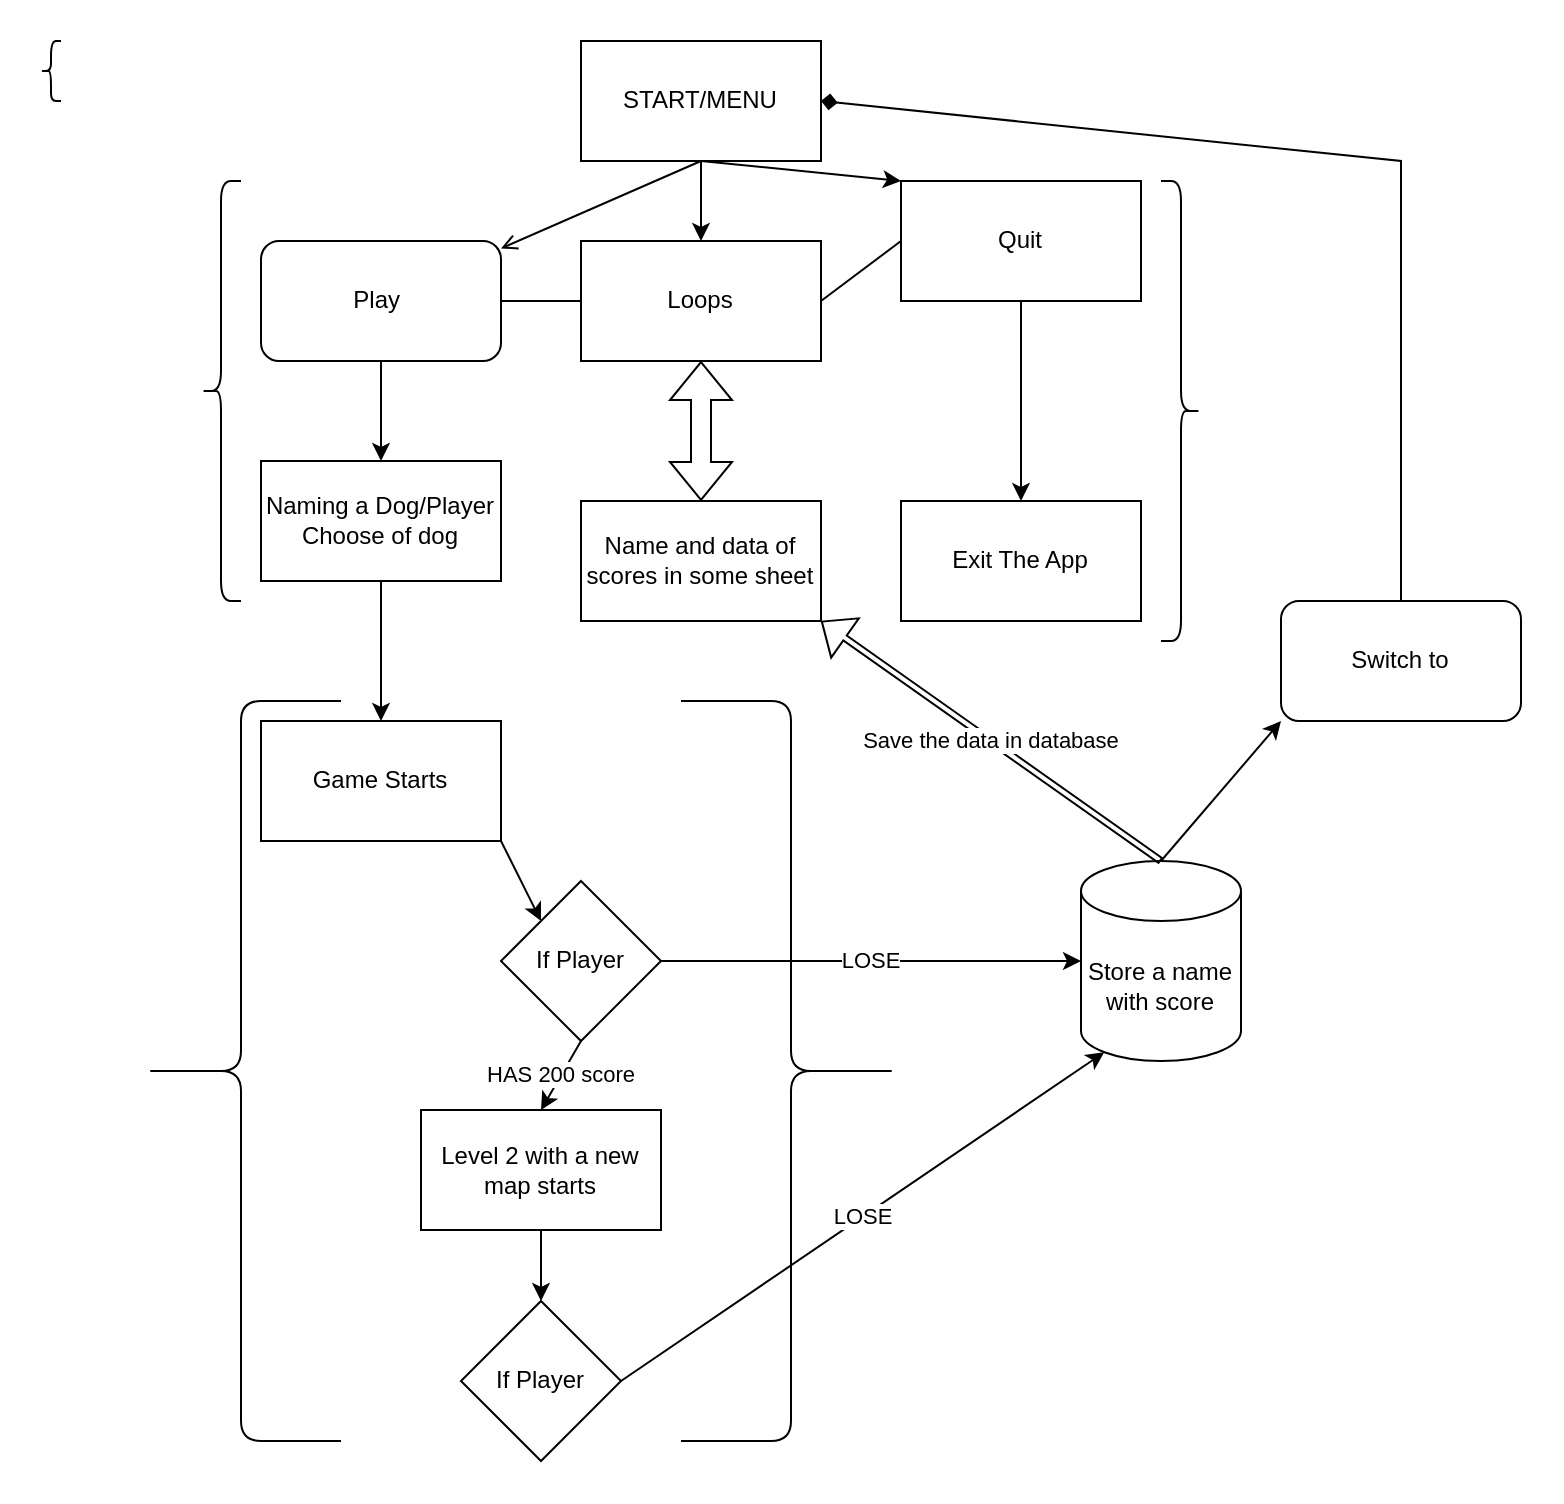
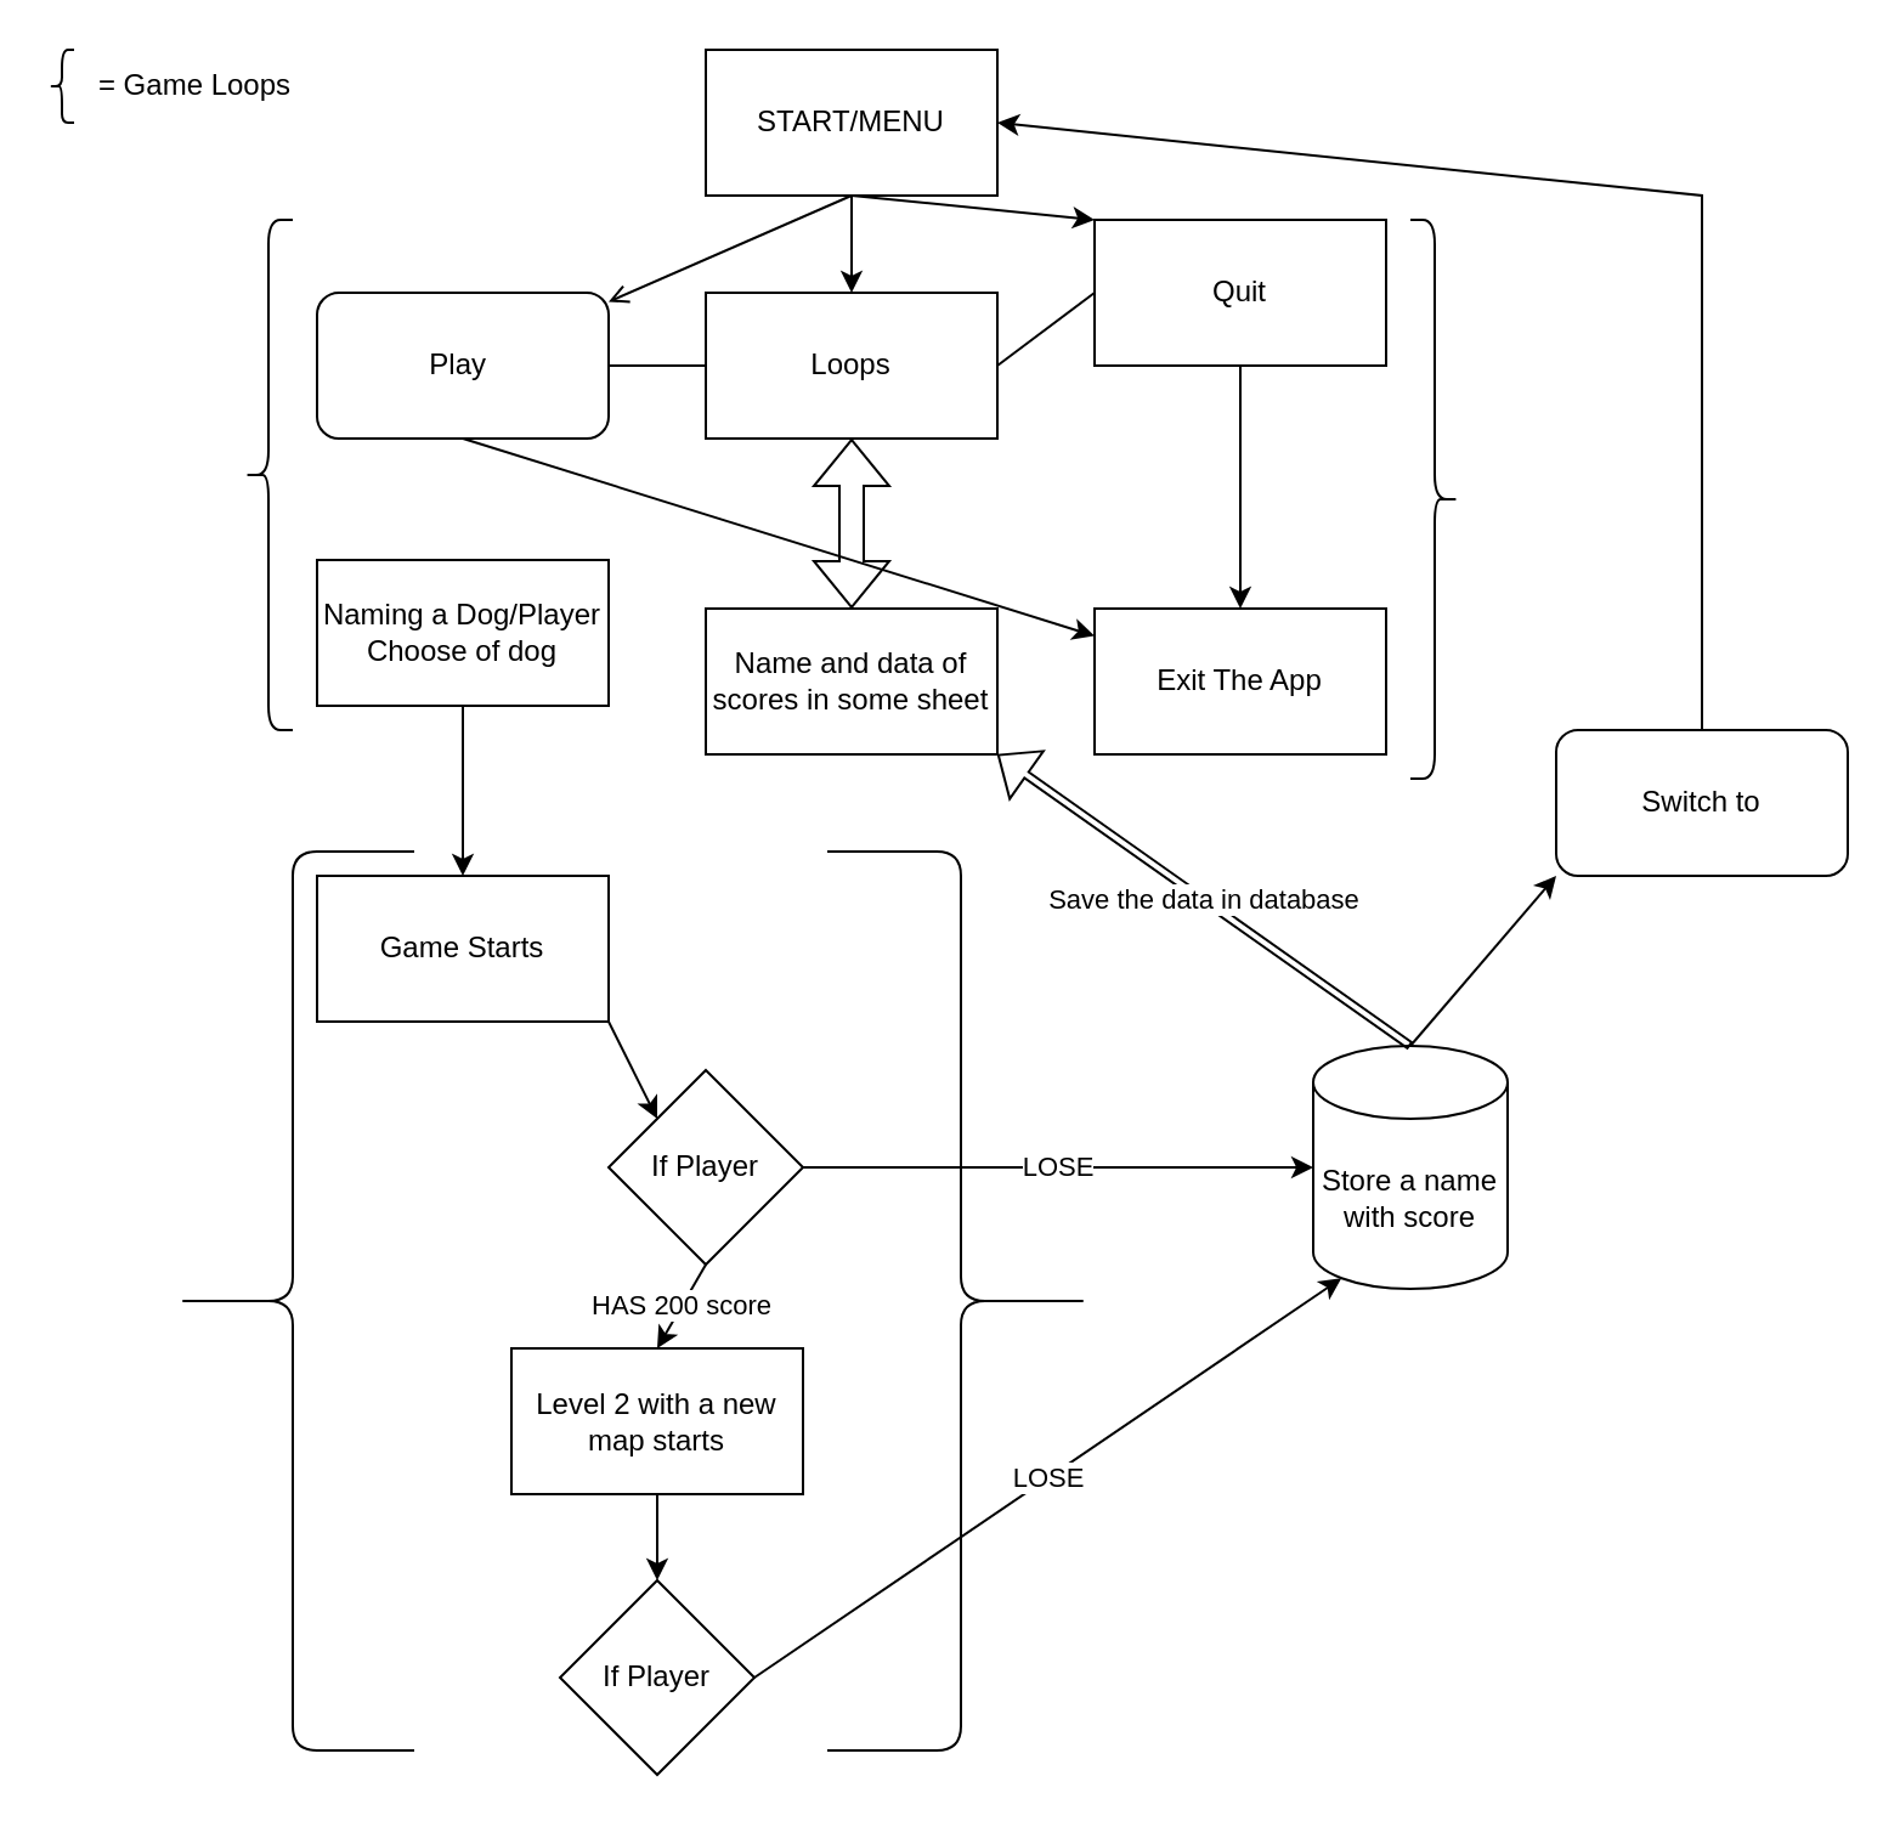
+ <mxCell id="28" value="= Game Loops" style="text;html=1;strokeColor=none;fillColor=none;align=center;verticalAlign=middle;whiteSpace=wrap;rounded=0;" vertex="1" parent="1"><mxGeometry x="30" y="20" width="100" height="30" as="geometry" /></mxCell>
- <mxCell id="25" value="" style="endArrow=diamond;html=1;rounded=0;exitX=0.5;exitY=0;exitDx=0;exitDy=0;entryX=1;entryY=0.5;entryDx=0;entryDy=0;" edge="1" parent="1" source="24" target="2"><mxGeometry width="50" height="50" relative="1" as="geometry"><mxPoint x="360" y="160" as="sourcePoint" /><mxPoint x="410" y="110" as="targetPoint" /><Array as="points"><mxPoint x="700" y="80" /></Array></mxGeometry></mxCell>
+ <mxCell id="25" value="" style="endArrow=classic;html=1;rounded=0;exitX=0.5;exitY=0;exitDx=0;exitDy=0;entryX=1;entryY=0.5;entryDx=0;entryDy=0;" edge="1" parent="1" source="24" target="2"><mxGeometry width="50" height="50" relative="1" as="geometry"><mxPoint x="360" y="160" as="sourcePoint" /><mxPoint x="410" y="110" as="targetPoint" /><Array as="points"><mxPoint x="700" y="80" /></Array></mxGeometry></mxCell>
- <mxCell id="9" value="" style="endArrow=classic;html=1;rounded=0;exitX=0.5;exitY=1;exitDx=0;exitDy=0;" edge="1" parent="1" source="4" target="10"><mxGeometry width="50" height="50" relative="1" as="geometry"><mxPoint x="360" y="310" as="sourcePoint" /><mxPoint x="410" y="260" as="targetPoint" /></mxGeometry></mxCell>
+ <mxCell id="9" value="" style="endArrow=classic;html=1;rounded=0;exitX=0.5;exitY=1;exitDx=0;exitDy=0;" edge="1" parent="1" source="4" target="12"><mxGeometry width="50" height="50" relative="1" as="geometry"><mxPoint x="360" y="310" as="sourcePoint" /><mxPoint x="410" y="260" as="targetPoint" /></mxGeometry></mxCell>
